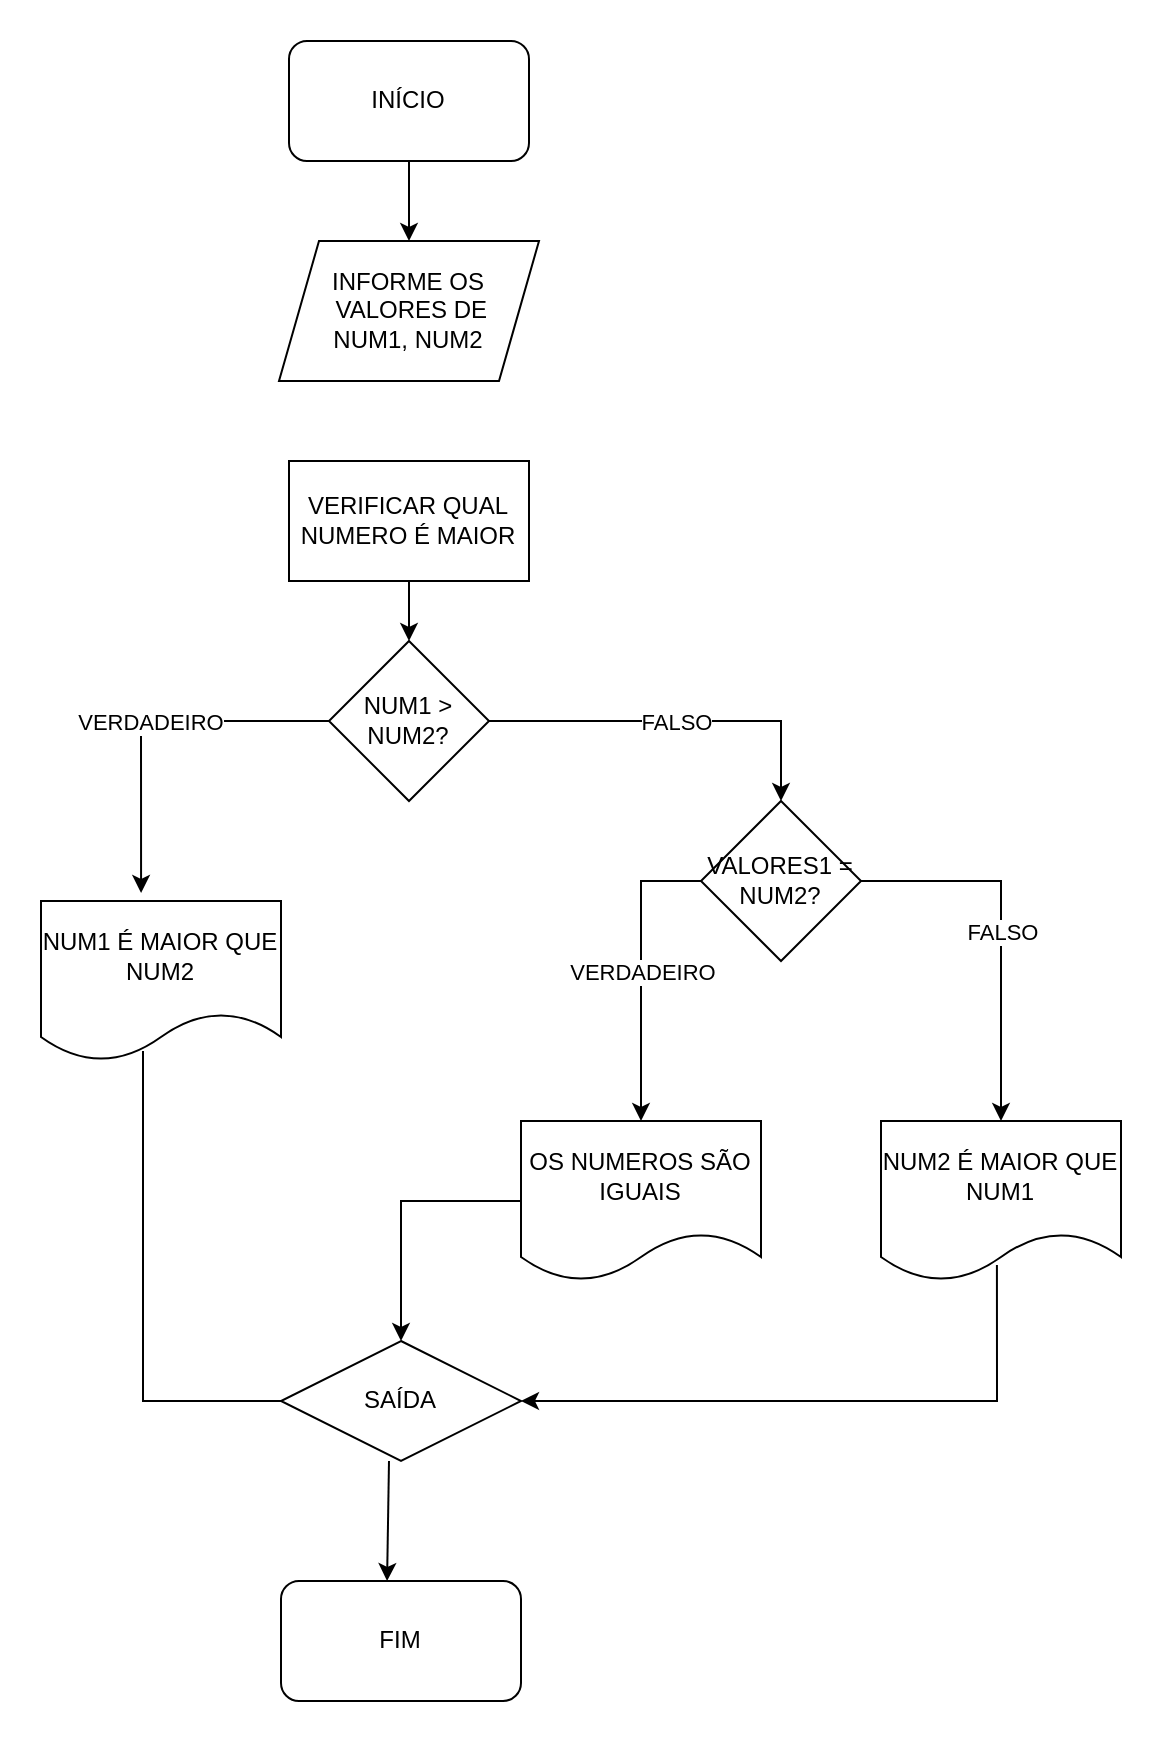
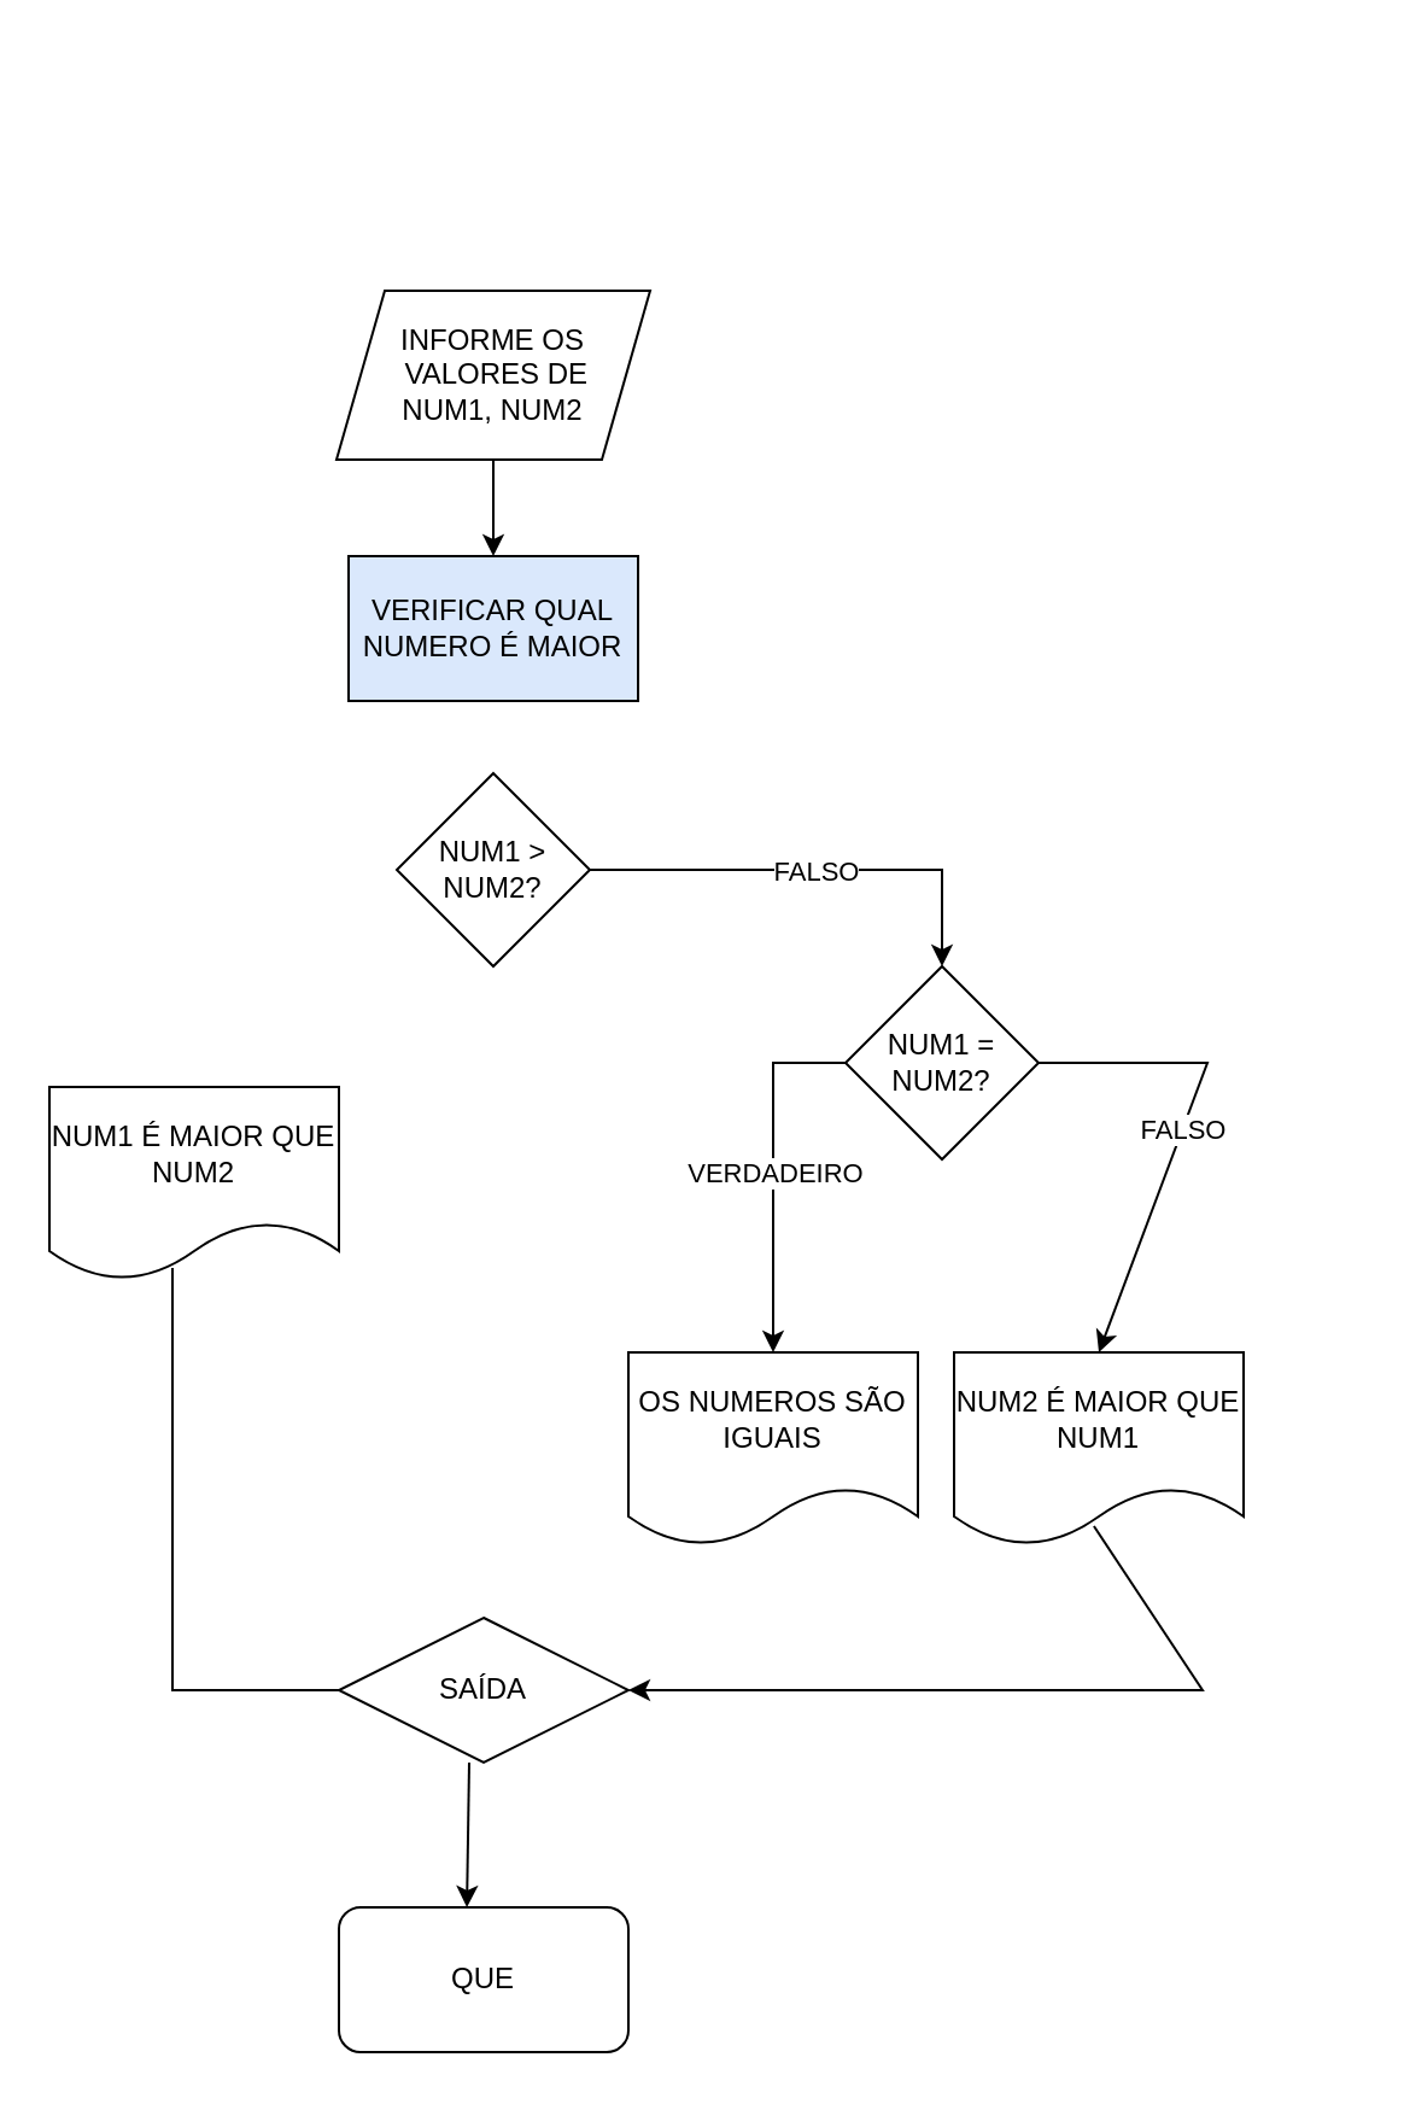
- <mxCell id="3" value="INÍCIO" style="rounded=1;whiteSpace=wrap;html=1;" vertex="1" parent="1"><mxGeometry x="144" y="20" width="120" height="60" as="geometry" /></mxCell>
- <mxCell id="2" value="" style="edgeStyle=orthogonalEdgeStyle;rounded=0;orthogonalLoop=1;jettySize=auto;html=1;" edge="1" parent="1" source="3" target="5"><mxGeometry relative="1" as="geometry" /></mxCell>
+ <mxCell id="4" value="" style="edgeStyle=orthogonalEdgeStyle;rounded=0;orthogonalLoop=1;jettySize=auto;html=1;" edge="1" parent="1" source="5" target="7"><mxGeometry relative="1" as="geometry" /></mxCell>
- <mxCell id="7" value="VERIFICAR QUAL NUMERO É MAIOR" style="rounded=0;whiteSpace=wrap;html=1;" vertex="1" parent="1"><mxGeometry x="144" y="230" width="120" height="60" as="geometry" /></mxCell>
+ <mxCell id="7" value="VERIFICAR QUAL NUMERO É MAIOR" style="rounded=0;whiteSpace=wrap;html=1;fillColor=#dae8fc;" vertex="1" parent="1"><mxGeometry x="144" y="230" width="120" height="60" as="geometry" /></mxCell>
- <mxCell id="6" value="" style="edgeStyle=orthogonalEdgeStyle;rounded=0;orthogonalLoop=1;jettySize=auto;html=1;" edge="1" parent="1" source="7" target="8"><mxGeometry relative="1" as="geometry" /></mxCell>
- <mxCell id="13" value="" style="endArrow=classic;html=1;rounded=0;exitX=0;exitY=0.5;exitDx=0;exitDy=0;entryX=0.417;entryY=-0.05;entryDx=0;entryDy=0;entryPerimeter=0;" edge="1" parent="1" source="8" target="9"><mxGeometry relative="1" as="geometry"><mxPoint x="150" y="420" as="sourcePoint" /><mxPoint x="250" y="420" as="targetPoint" /><Array as="points"><mxPoint x="70" y="360" /></Array></mxGeometry></mxCell>
- <mxCell id="14" value="VERDADEIRO " style="edgeLabel;resizable=0;html=1;align=center;verticalAlign=middle;" connectable="0" vertex="1" parent="13"><mxGeometry relative="1" as="geometry" /></mxCell>
- <mxCell id="17" value="VALORES1 = NUM2?" style="rhombus;whiteSpace=wrap;html=1;" vertex="1" parent="1"><mxGeometry x="350" y="400" width="80" height="80" as="geometry" /></mxCell>
+ <mxCell id="17" value="NUM1 = NUM2?" style="rhombus;whiteSpace=wrap;html=1;" vertex="1" parent="1"><mxGeometry x="350" y="400" width="80" height="80" as="geometry" /></mxCell>
- <mxCell id="10" value="NUM2 É MAIOR QUE NUM1" style="shape=document;whiteSpace=wrap;html=1;boundedLbl=1;" vertex="1" parent="1"><mxGeometry x="440" y="560" width="120" height="80" as="geometry" /></mxCell>
+ <mxCell id="10" value="NUM2 É MAIOR QUE NUM1" style="shape=document;whiteSpace=wrap;html=1;boundedLbl=1;" vertex="1" parent="1"><mxGeometry x="395" y="560" width="120" height="80" as="geometry" /></mxCell>
- <mxCell id="25" value="" style="endArrow=classic;html=1;rounded=0;exitX=0;exitY=0.5;exitDx=0;exitDy=0;" edge="1" parent="1" source="22" target="11"><mxGeometry width="50" height="50" relative="1" as="geometry"><mxPoint x="180" y="540" as="sourcePoint" /><mxPoint x="230" y="570" as="targetPoint" /><Array as="points"><mxPoint x="200" y="600" /></Array></mxGeometry></mxCell>
- <mxCell id="12" value="FIM" style="rounded=1;whiteSpace=wrap;html=1;" vertex="1" parent="1"><mxGeometry x="140" y="790" width="120" height="60" as="geometry" /></mxCell>
+ <mxCell id="12" value="QUE" style="rounded=1;whiteSpace=wrap;html=1;" vertex="1" parent="1"><mxGeometry x="140" y="790" width="120" height="60" as="geometry" /></mxCell>
